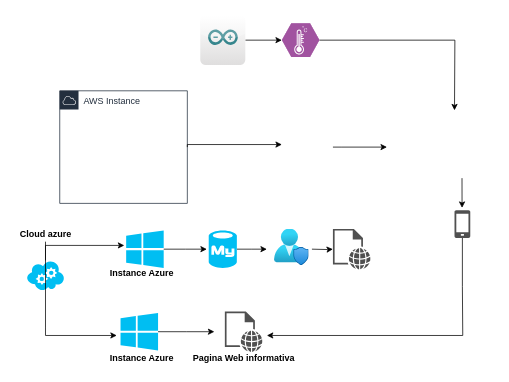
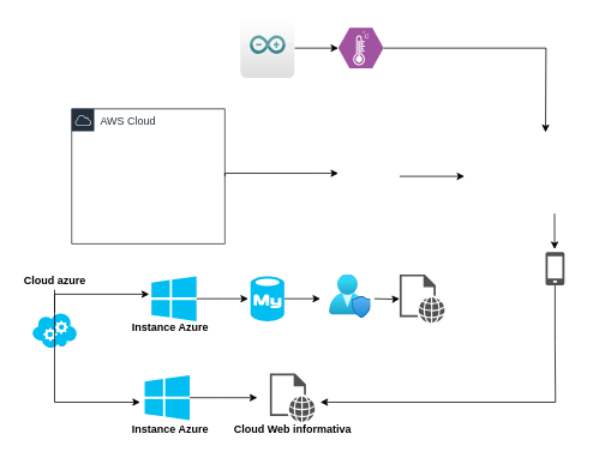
- <mxCell id="2" value="AWS Instance" style="points=[[0,0],[0.25,0],[0.5,0],[0.75,0],[1,0],[1,0.25],[1,0.5],[1,0.75],[1,1],[0.75,1],[0.5,1],[0.25,1],[0,1],[0,0.75],[0,0.5],[0,0.25]];outlineConnect=0;gradientColor=none;html=1;whiteSpace=wrap;fontSize=12;fontStyle=0;shape=mxgraph.aws4.group;grIcon=mxgraph.aws4.group_aws_cloud;strokeColor=#232F3E;fillColor=none;verticalAlign=top;align=left;spacingLeft=30;fontColor=#232F3E;dashed=0;" vertex="1" parent="1"><mxGeometry x="79" y="120.5" width="170" height="150" as="geometry" /></mxCell>
+ <mxCell id="2" value="AWS Cloud" style="points=[[0,0],[0.25,0],[0.5,0],[0.75,0],[1,0],[1,0.25],[1,0.5],[1,0.75],[1,1],[0.75,1],[0.5,1],[0.25,1],[0,1],[0,0.75],[0,0.5],[0,0.25]];outlineConnect=0;gradientColor=none;html=1;whiteSpace=wrap;fontSize=12;fontStyle=0;shape=mxgraph.aws4.group;grIcon=mxgraph.aws4.group_aws_cloud;strokeColor=#232F3E;fillColor=none;verticalAlign=top;align=left;spacingLeft=30;fontColor=#232F3E;dashed=0;" vertex="1" parent="1"><mxGeometry x="79" y="120.5" width="170" height="150" as="geometry" /></mxCell>
- <mxCell id="23" value="&lt;b&gt;Pagina Web informativa&lt;/b&gt;" style="text;html=1;align=center;verticalAlign=middle;resizable=0;points=[];autosize=1;" vertex="1" parent="1"><mxGeometry x="249" y="466.5" width="150" height="20" as="geometry" /></mxCell>
+ <mxCell id="23" value="&lt;b&gt;Cloud Web informativa&lt;/b&gt;" style="text;html=1;align=center;verticalAlign=middle;resizable=0;points=[];autosize=1;" vertex="1" parent="1"><mxGeometry x="249" y="466.5" width="150" height="20" as="geometry" /></mxCell>
